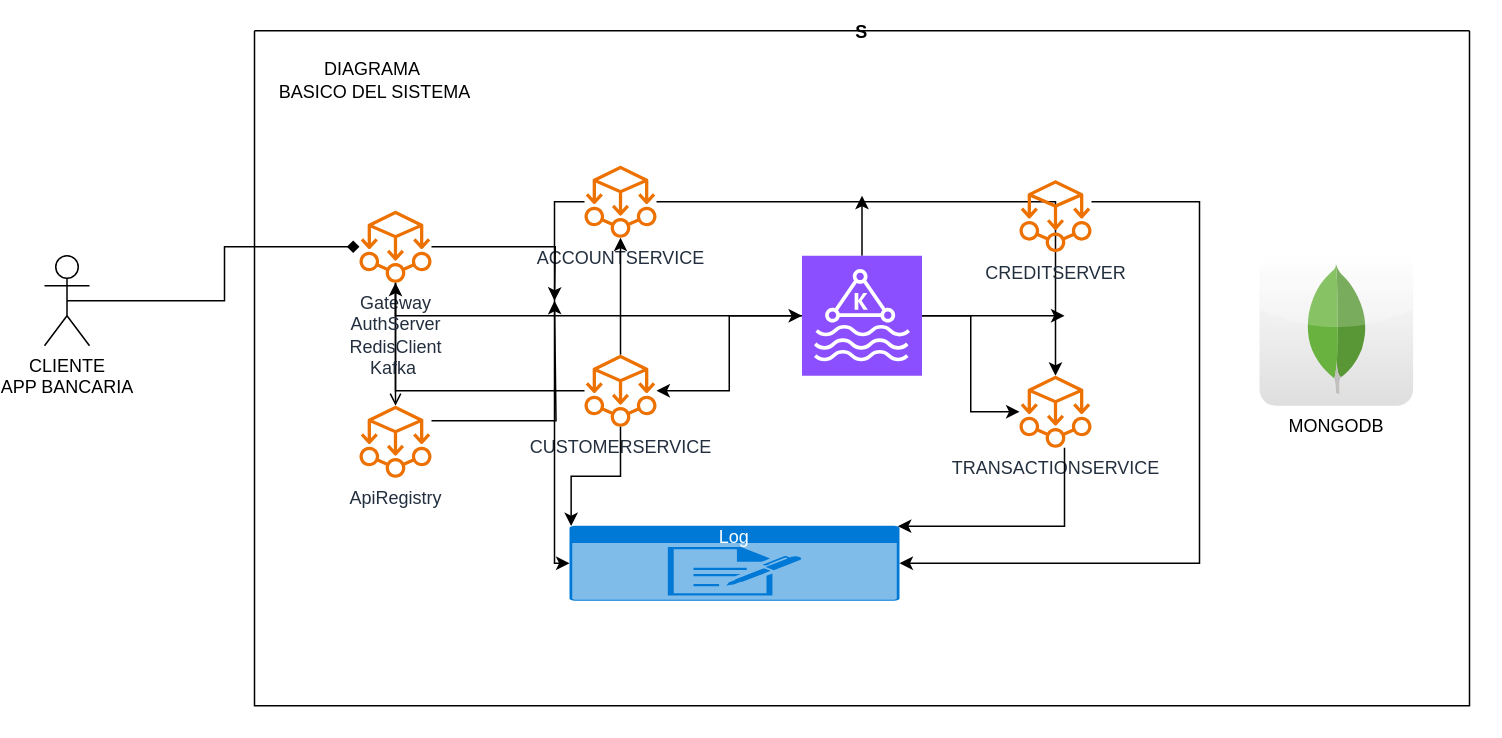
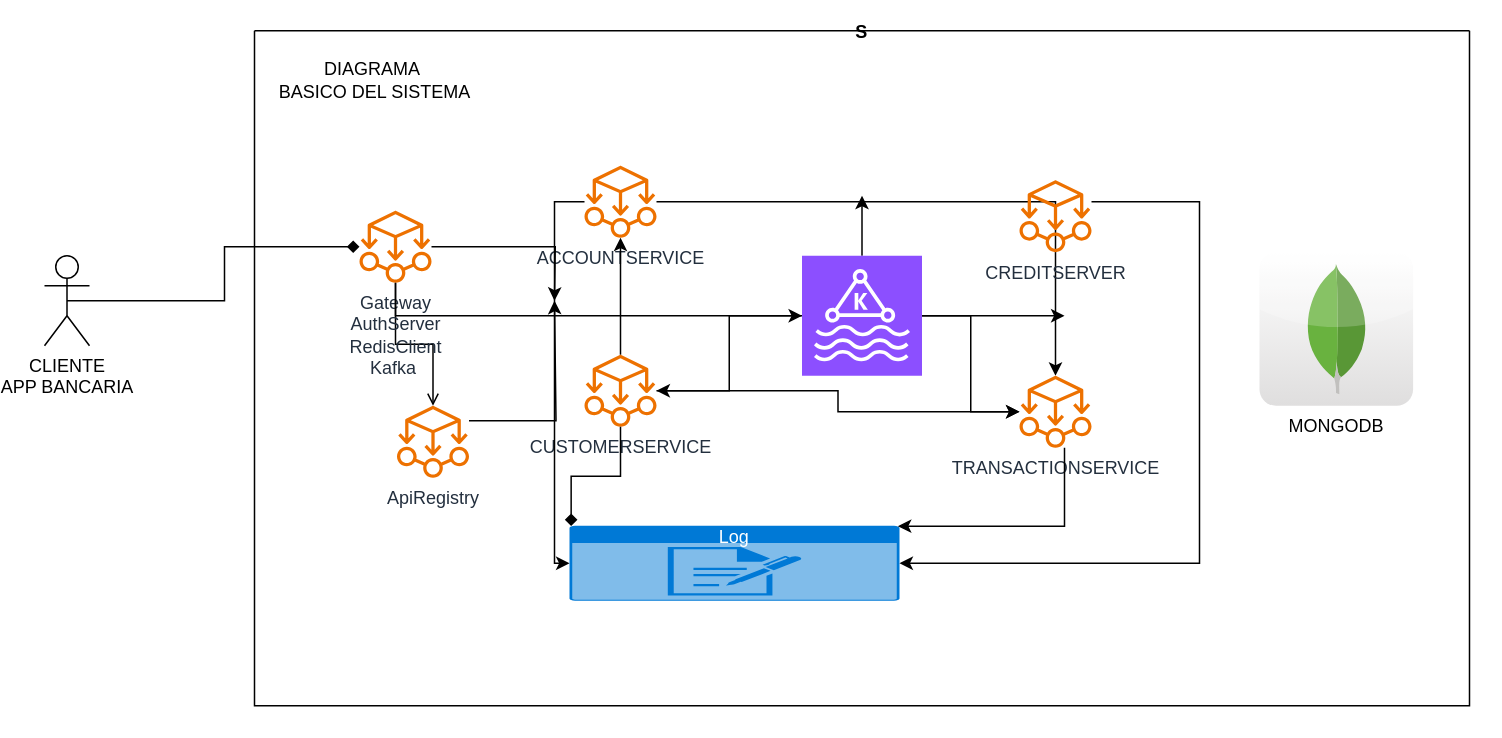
- <mxCell id="5" style="edgeStyle=orthogonalEdgeStyle;rounded=0;orthogonalLoop=1;jettySize=auto;html=1;" parent="2" source="7" target="13" edge="1"><mxGeometry relative="1" as="geometry" /></mxCell>
+ <mxCell id="5" style="edgeStyle=orthogonalEdgeStyle;rounded=0;orthogonalLoop=1;jettySize=auto;html=1;" parent="2" source="7" target="9" edge="1"><mxGeometry relative="1" as="geometry" /></mxCell>
- <mxCell id="20" value="ApiRegistry" style="sketch=0;outlineConnect=0;fontColor=#232F3E;gradientColor=none;fillColor=#ED7100;strokeColor=none;dashed=0;verticalLabelPosition=bottom;verticalAlign=top;align=center;html=1;fontSize=12;fontStyle=0;aspect=fixed;pointerEvents=1;shape=mxgraph.aws4.ec2_aws_microservice_extractor_for_net;" parent="2" vertex="1"><mxGeometry x="70" y="250" width="48" height="48" as="geometry" /></mxCell>
+ <mxCell id="20" value="ApiRegistry" style="sketch=0;outlineConnect=0;fontColor=#232F3E;gradientColor=none;fillColor=#ED7100;strokeColor=none;dashed=0;verticalLabelPosition=bottom;verticalAlign=top;align=center;html=1;fontSize=12;fontStyle=0;aspect=fixed;pointerEvents=1;shape=mxgraph.aws4.ec2_aws_microservice_extractor_for_net;" parent="2" vertex="1"><mxGeometry x="95" y="250" width="48" height="48" as="geometry" /></mxCell>
- <mxCell id="15" style="edgeStyle=orthogonalEdgeStyle;rounded=0;orthogonalLoop=1;jettySize=auto;html=1;entryX=0.005;entryY=0.005;entryDx=0;entryDy=0;entryPerimeter=0;" parent="2" source="7" target="10" edge="1"><mxGeometry relative="1" as="geometry" /></mxCell>
+ <mxCell id="15" style="edgeStyle=orthogonalEdgeStyle;rounded=0;orthogonalLoop=1;jettySize=auto;html=1;entryX=0.005;entryY=0.005;entryDx=0;entryDy=0;entryPerimeter=0;endArrow=diamond;" parent="2" source="7" target="10" edge="1"><mxGeometry relative="1" as="geometry" /></mxCell>
